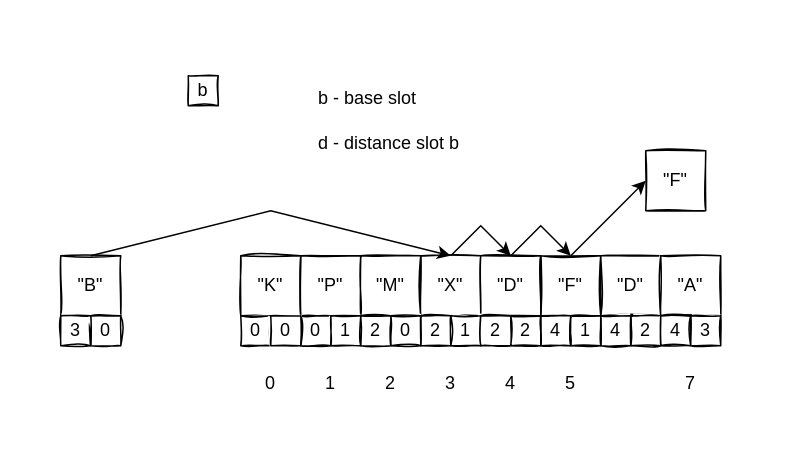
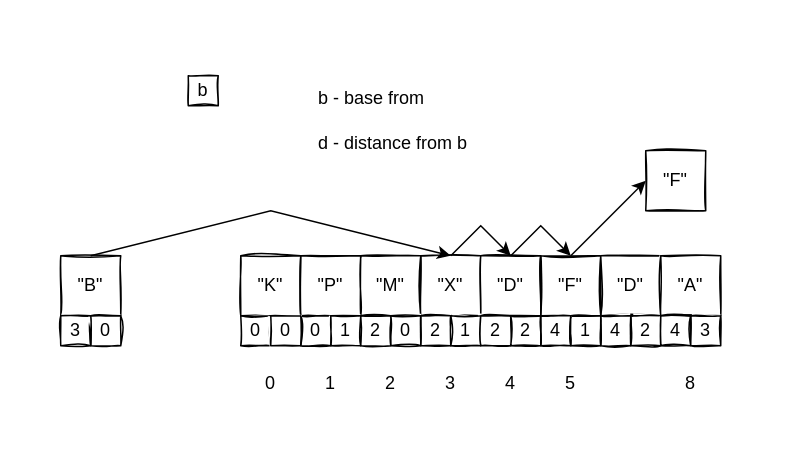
- <mxCell id="27" value="b - base slot" style="text;html=1;strokeColor=none;fillColor=none;align=left;verticalAlign=middle;whiteSpace=wrap;rounded=0;sketch=1;" vertex="1" parent="1"><mxGeometry x="210" y="50" width="100" height="30" as="geometry" /></mxCell>
+ <mxCell id="27" value="b - base from" style="text;html=1;strokeColor=none;fillColor=none;align=left;verticalAlign=middle;whiteSpace=wrap;rounded=0;sketch=1;" vertex="1" parent="1"><mxGeometry x="210" y="50" width="100" height="30" as="geometry" /></mxCell>
- <mxCell id="28" value="d - distance slot b" style="text;html=1;strokeColor=none;fillColor=none;align=left;verticalAlign=middle;whiteSpace=wrap;rounded=0;sketch=1;" vertex="1" parent="1"><mxGeometry x="210" y="80" width="130" height="30" as="geometry" /></mxCell>
+ <mxCell id="28" value="d - distance from b" style="text;html=1;strokeColor=none;fillColor=none;align=left;verticalAlign=middle;whiteSpace=wrap;rounded=0;sketch=1;" vertex="1" parent="1"><mxGeometry x="210" y="80" width="130" height="30" as="geometry" /></mxCell>
- <mxCell id="35" value="7" style="text;html=1;strokeColor=none;fillColor=none;align=center;verticalAlign=middle;whiteSpace=wrap;rounded=0;sketch=1;" vertex="1" parent="1"><mxGeometry x="440" y="240" width="40" height="30" as="geometry" /></mxCell>
+ <mxCell id="35" value="8" style="text;html=1;strokeColor=none;fillColor=none;align=center;verticalAlign=middle;whiteSpace=wrap;rounded=0;sketch=1;" vertex="1" parent="1"><mxGeometry x="440" y="240" width="40" height="30" as="geometry" /></mxCell>
